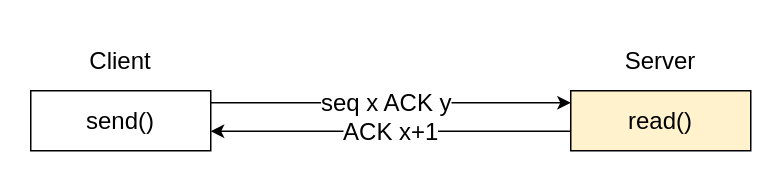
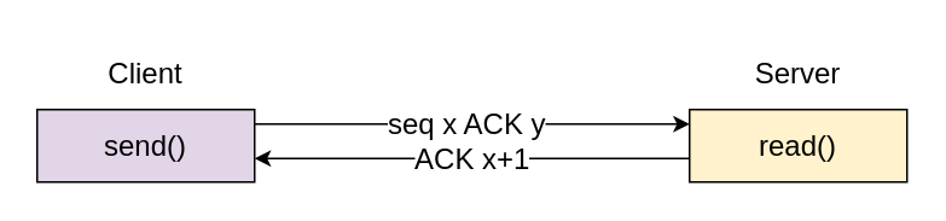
- <mxCell id="6" value="&lt;font style=&quot;font-size: 16px&quot;&gt;send()&lt;/font&gt;" style="rounded=0;whiteSpace=wrap;html=1;" parent="1" vertex="1"><mxGeometry x="20" y="60" width="120" height="40" as="geometry" /></mxCell>
+ <mxCell id="6" value="&lt;font style=&quot;font-size: 16px&quot;&gt;send()&lt;/font&gt;" style="rounded=0;whiteSpace=wrap;html=1;fillColor=#e1d5e7;" parent="1" vertex="1"><mxGeometry x="20" y="60" width="120" height="40" as="geometry" /></mxCell>
